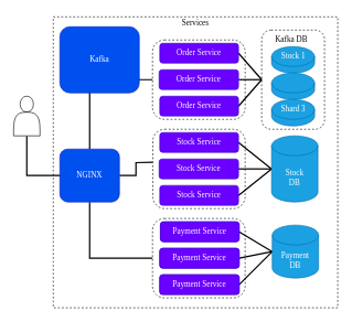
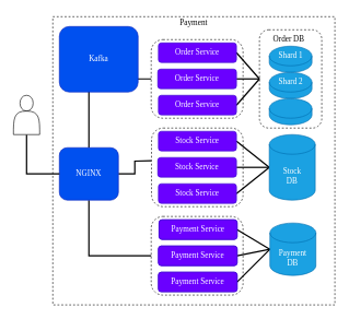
- <mxCell id="38" value="&lt;font data-font-src=&quot;https://fonts.googleapis.com/css?family=Oswald&quot; face=&quot;Oswald&quot;&gt;Services&lt;/font&gt;" style="text;html=1;strokeColor=none;fillColor=none;align=center;verticalAlign=middle;whiteSpace=wrap;rounded=0;fontColor=#0A0A0A;" vertex="1" parent="1"><mxGeometry x="265" y="20" width="60" height="30" as="geometry" /></mxCell>
+ <mxCell id="38" value="&lt;font data-font-src=&quot;https://fonts.googleapis.com/css?family=Oswald&quot; face=&quot;Oswald&quot;&gt;Payment&lt;/font&gt;" style="text;html=1;strokeColor=none;fillColor=none;align=center;verticalAlign=middle;whiteSpace=wrap;rounded=0;fontColor=#0A0A0A;" vertex="1" parent="1"><mxGeometry x="265" y="20" width="60" height="30" as="geometry" /></mxCell>
- <mxCell id="37" value="&lt;font data-font-src=&quot;https://fonts.googleapis.com/css?family=Oswald&quot; face=&quot;Oswald&quot;&gt;Kafka DB&lt;/font&gt;" style="text;html=1;strokeColor=none;fillColor=none;align=center;verticalAlign=middle;whiteSpace=wrap;rounded=0;fontColor=#0A0A0A;" vertex="1" parent="1"><mxGeometry x="410" y="45" width="60" height="30" as="geometry" /></mxCell>
+ <mxCell id="37" value="&lt;font data-font-src=&quot;https://fonts.googleapis.com/css?family=Oswald&quot; face=&quot;Oswald&quot;&gt;Order DB&lt;/font&gt;" style="text;html=1;strokeColor=none;fillColor=none;align=center;verticalAlign=middle;whiteSpace=wrap;rounded=0;fontColor=#0A0A0A;" vertex="1" parent="1"><mxGeometry x="410" y="45" width="60" height="30" as="geometry" /></mxCell>
- <mxCell id="34" value="&lt;font data-font-src=&quot;https://fonts.googleapis.com/css?family=Oswald&quot; face=&quot;Oswald&quot;&gt;Stock 1&lt;/font&gt;" style="text;html=1;align=center;verticalAlign=middle;whiteSpace=wrap;rounded=0;fontColor=#FFFFFF;" vertex="1" parent="1"><mxGeometry x="412.5" y="70" width="60" height="30" as="geometry" /></mxCell>
+ <mxCell id="34" value="&lt;font data-font-src=&quot;https://fonts.googleapis.com/css?family=Oswald&quot; face=&quot;Oswald&quot;&gt;Shard 1&lt;/font&gt;" style="text;html=1;align=center;verticalAlign=middle;whiteSpace=wrap;rounded=0;fontColor=#FFFFFF;" vertex="1" parent="1"><mxGeometry x="412.5" y="70" width="60" height="30" as="geometry" /></mxCell>
+ <mxCell id="35" value="&lt;font data-font-src=&quot;https://fonts.googleapis.com/css?family=Oswald&quot; face=&quot;Oswald&quot;&gt;Shard 2&lt;/font&gt;" style="text;html=1;align=center;verticalAlign=middle;whiteSpace=wrap;rounded=0;fontColor=#FFFFFF;" vertex="1" parent="1"><mxGeometry x="412.5" y="110" width="60" height="30" as="geometry" /></mxCell>
- <mxCell id="36" value="&lt;font data-font-src=&quot;https://fonts.googleapis.com/css?family=Oswald&quot; face=&quot;Oswald&quot;&gt;Shard 3&lt;/font&gt;" style="text;html=1;align=center;verticalAlign=middle;whiteSpace=wrap;rounded=0;fontColor=#FFFFFF;" vertex="1" parent="1"><mxGeometry x="412.5" y="150" width="60" height="30" as="geometry" /></mxCell>
